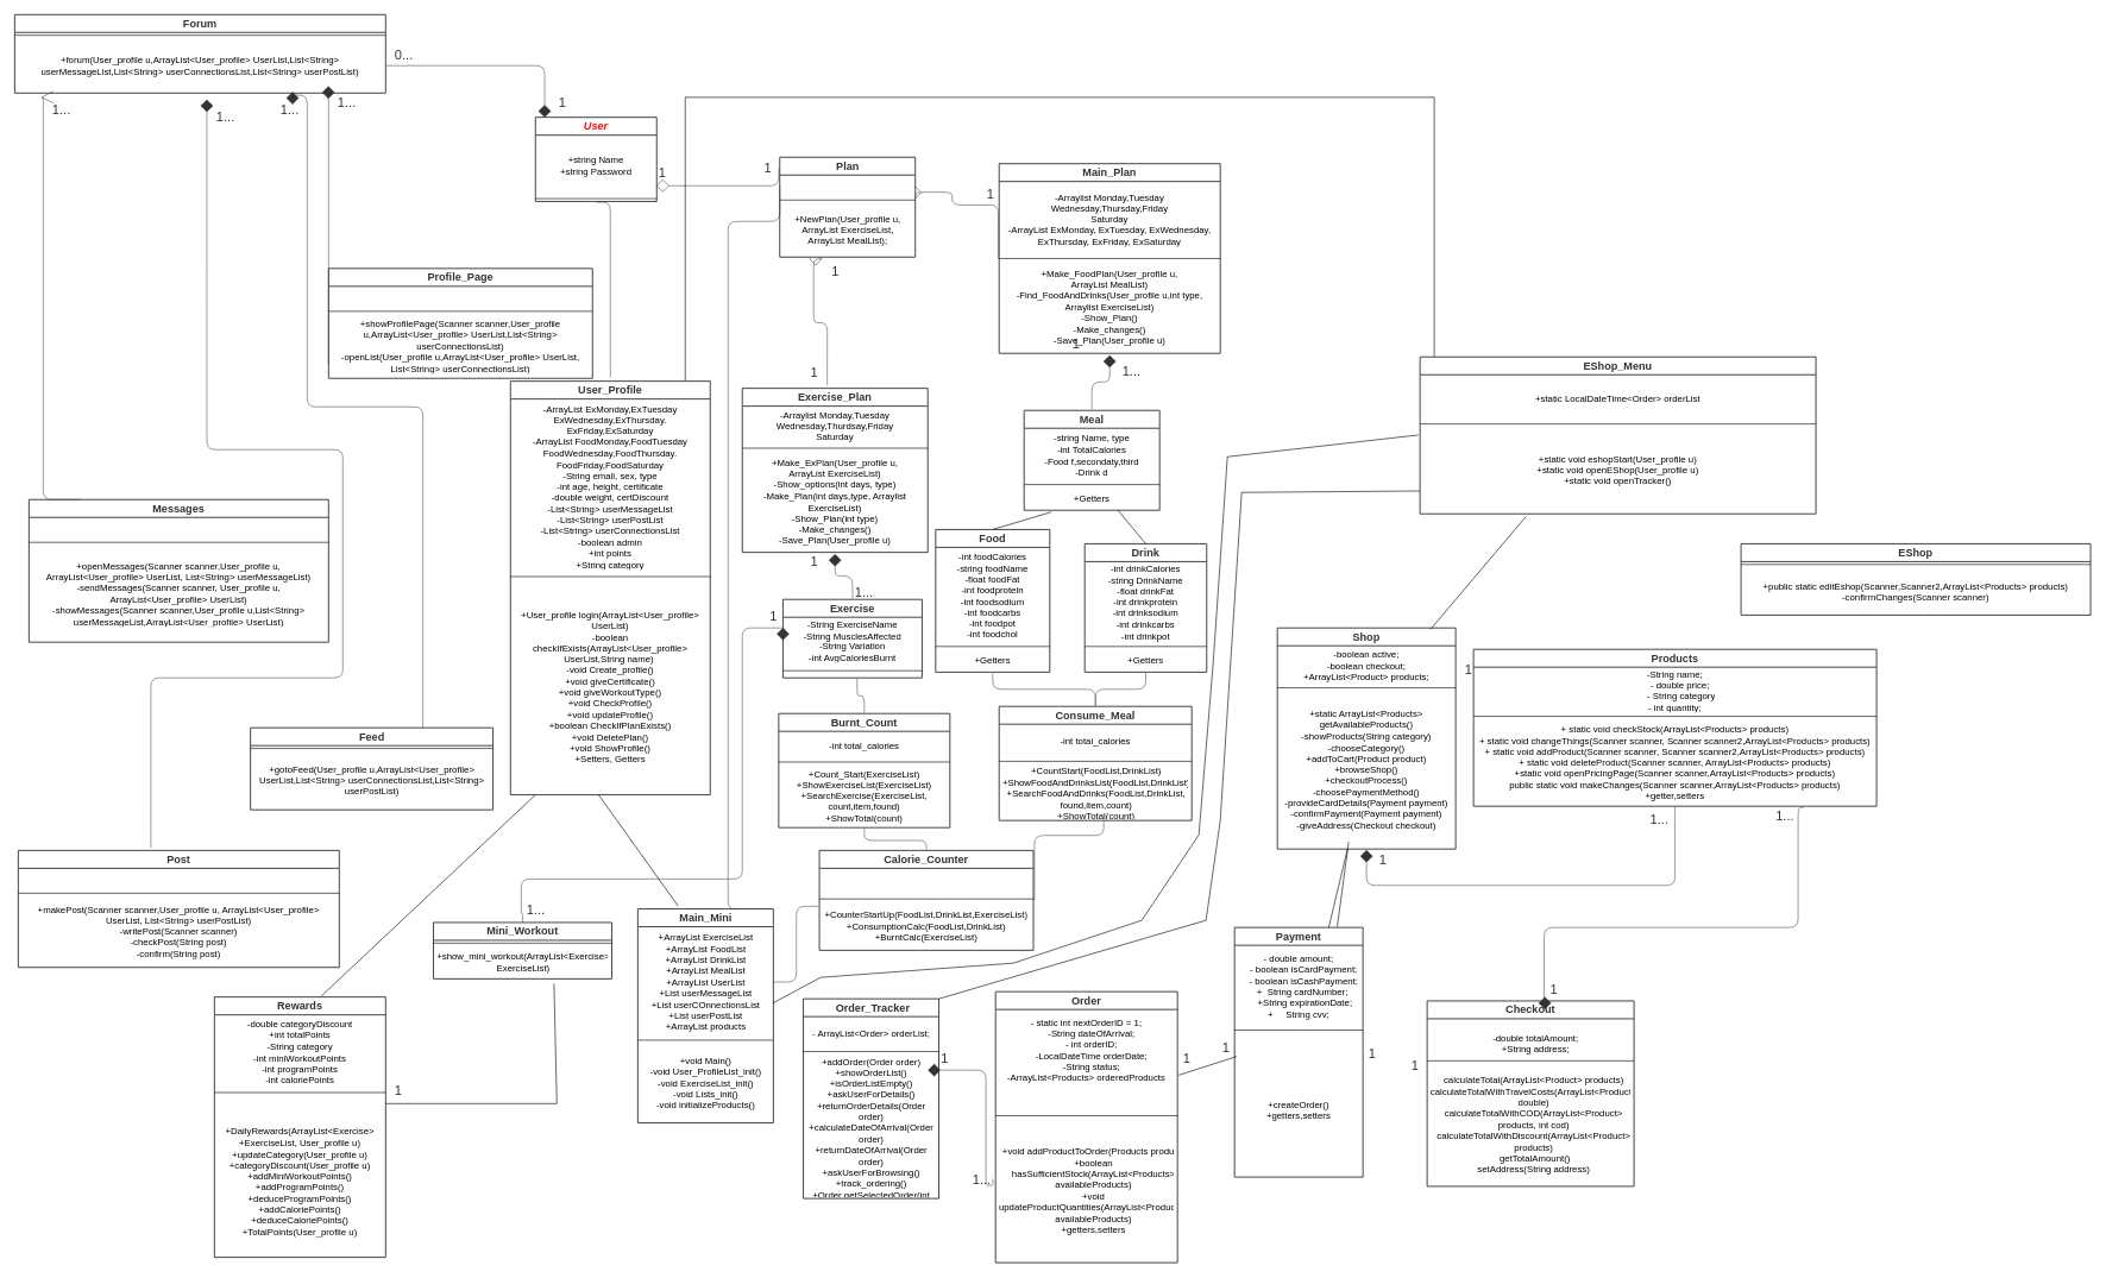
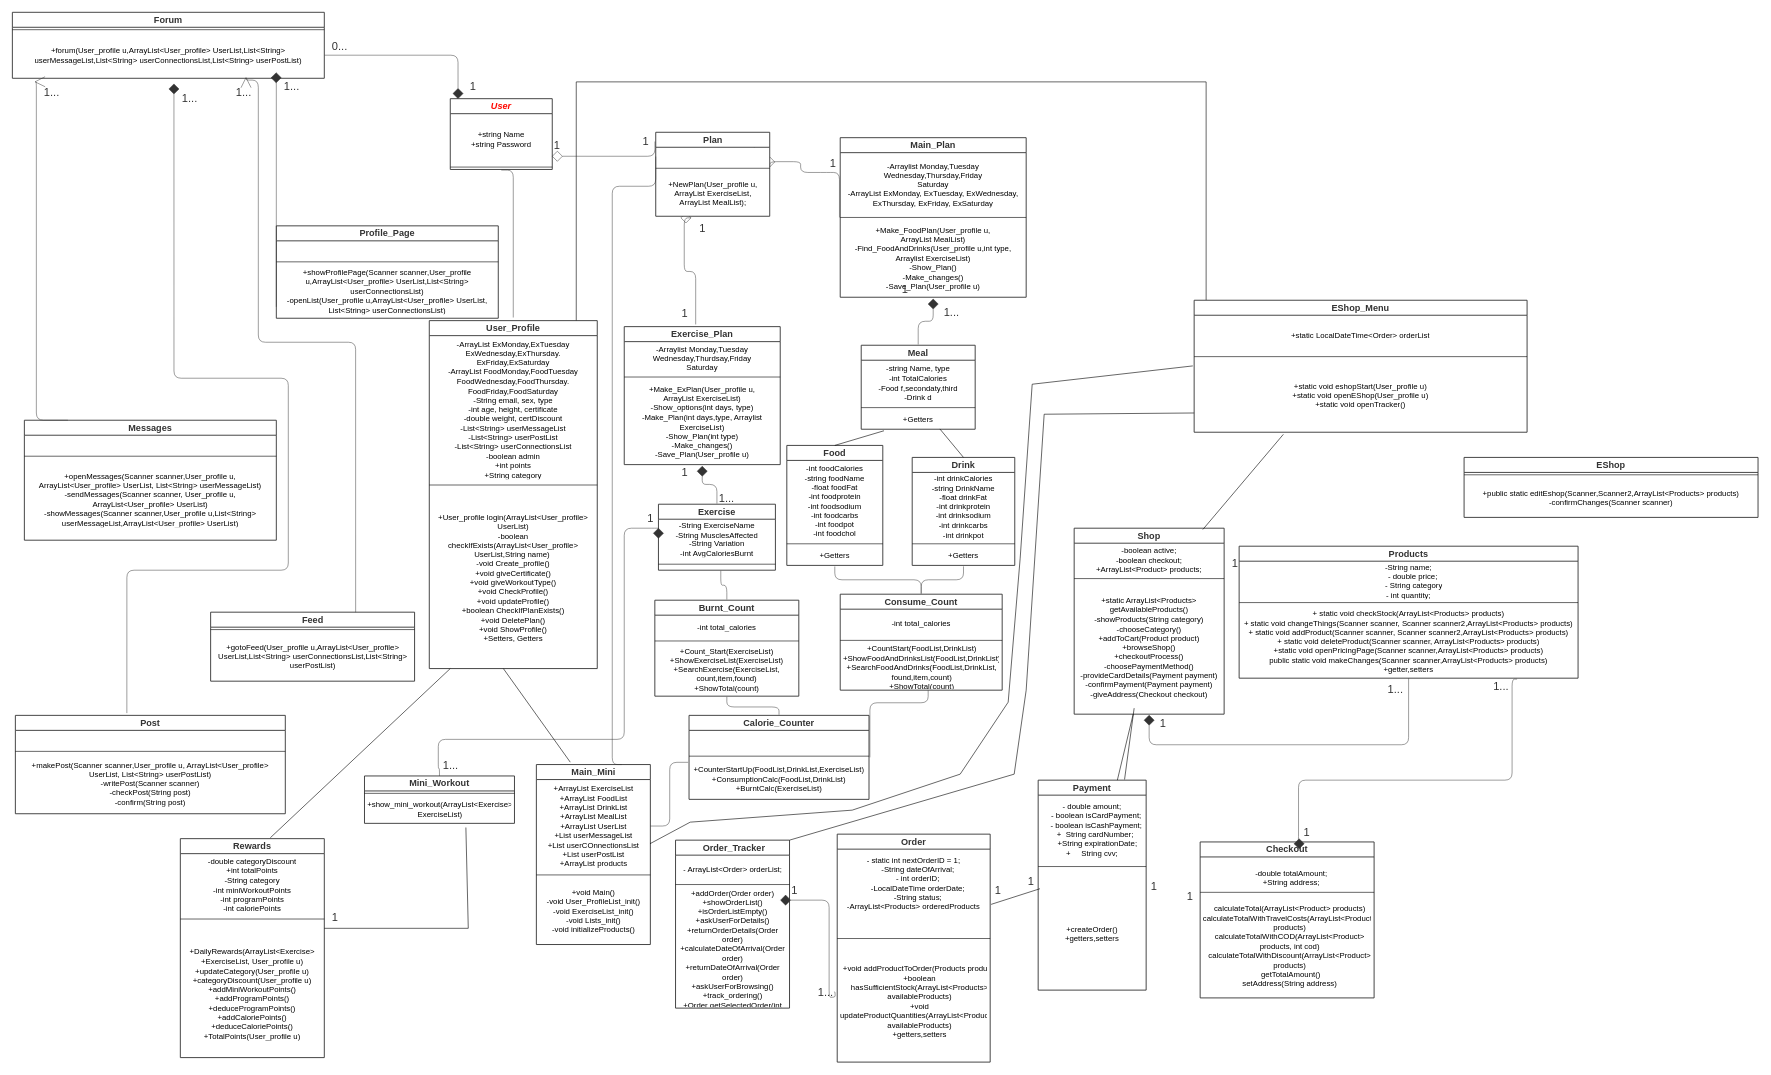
- <mxCell id="100" value="" style="html=1;jettySize=18;whiteSpace=wrap;fontSize=13;strokeColor=#333333;strokeOpacity=100;strokeWidth=0.8;rounded=1;arcSize=24;edgeStyle=orthogonalEdgeStyle;startArrow=none;endArrow=diamond;endFill=1;endSize=16;lucidId=otgSI4RJ-BR.;exitX=0.711;exitY=0.022;exitDx=0;exitDy=0;exitPerimeter=0;entryX=0.749;entryY=0.974;entryDx=0;entryDy=0;entryPerimeter=0;" parent="1" source="101" edge="1" target="89"><mxGeometry width="100" height="100" relative="1" as="geometry"><Array as="points"><mxPoint x="592" y="570" /><mxPoint x="430" y="570" /><mxPoint x="430" y="133" /><mxPoint x="410" y="133" /></Array><mxPoint x="227" y="850" as="sourcePoint" /><mxPoint x="240" y="420" as="targetPoint" /></mxGeometry></mxCell>
+ <mxCell id="100" value="" style="html=1;jettySize=18;whiteSpace=wrap;fontSize=13;strokeColor=#333333;strokeOpacity=100;strokeWidth=0.8;rounded=1;arcSize=24;edgeStyle=orthogonalEdgeStyle;startArrow=none;endArrow=open;endFill=1;endSize=16;lucidId=otgSI4RJ-BR.;exitX=0.711;exitY=0.022;exitDx=0;exitDy=0;exitPerimeter=0;entryX=0.749;entryY=0.974;entryDx=0;entryDy=0;entryPerimeter=0;" parent="1" source="101" edge="1" target="89"><mxGeometry width="100" height="100" relative="1" as="geometry"><Array as="points"><mxPoint x="592" y="570" /><mxPoint x="430" y="570" /><mxPoint x="430" y="133" /><mxPoint x="410" y="133" /></Array><mxPoint x="227" y="850" as="sourcePoint" /><mxPoint x="240" y="420" as="targetPoint" /></mxGeometry></mxCell>
- <mxCell id="55" value="Consume_Meal" style="html=1;overflow=block;blockSpacing=1;swimlane;childLayout=stackLayout;horizontal=1;horizontalStack=0;resizeParent=1;resizeParentMax=0;resizeLast=0;collapsible=0;marginBottom=0;swimlaneFillColor=#ffffff;startSize=25;whiteSpace=wrap;fontSize=15.2;fontColor=#333333;fontStyle=1;align=center;spacing=0;strokeColor=#333333;strokeOpacity=100;fillOpacity=100;fillColor=#ffffff;strokeWidth=1.5;" parent="1" vertex="1"><mxGeometry x="1400" y="990" width="270" height="160" as="geometry" /></mxCell>
+ <mxCell id="55" value="Consume_Count" style="html=1;overflow=block;blockSpacing=1;swimlane;childLayout=stackLayout;horizontal=1;horizontalStack=0;resizeParent=1;resizeParentMax=0;resizeLast=0;collapsible=0;marginBottom=0;swimlaneFillColor=#ffffff;startSize=25;whiteSpace=wrap;fontSize=15.2;fontColor=#333333;fontStyle=1;align=center;spacing=0;strokeColor=#333333;strokeOpacity=100;fillOpacity=100;fillColor=#ffffff;strokeWidth=1.5;" parent="1" vertex="1"><mxGeometry x="1400" y="990" width="270" height="160" as="geometry" /></mxCell>
- <mxCell id="128" value="calculateTotal(ArrayList&amp;lt;Product&amp;gt; products)&lt;br&gt;calculateTotalWithTravelCosts(ArrayList&amp;lt;Product&amp;gt; double)&lt;br&gt;calculateTotalWithCOD(ArrayList&amp;lt;Product&amp;gt; products, int cod)&lt;br&gt;calculateTotalWithDiscount(ArrayList&amp;lt;Product&amp;gt; products)&lt;br&gt;&amp;nbsp;getTotalAmount()&lt;br&gt;setAddress(String address)" style="part=1;html=1;resizeHeight=0;strokeColor=none;fillColor=none;verticalAlign=middle;spacingLeft=4;spacingRight=4;overflow=hidden;rotatable=0;points=[[0,0.5],[1,0.5]];portConstraint=eastwest;swimlaneFillColor=#ffffff;strokeOpacity=100;fillOpacity=100;whiteSpace=wrap;fontSize=13;align=center;" parent="125" vertex="1"><mxGeometry y="88" width="290" height="172" as="geometry" /></mxCell>
+ <mxCell id="128" value="calculateTotal(ArrayList&amp;lt;Product&amp;gt; products)&lt;br&gt;calculateTotalWithTravelCosts(ArrayList&amp;lt;Product&amp;gt; products)&lt;br&gt;calculateTotalWithCOD(ArrayList&amp;lt;Product&amp;gt; products, int cod)&lt;br&gt;calculateTotalWithDiscount(ArrayList&amp;lt;Product&amp;gt; products)&lt;br&gt;&amp;nbsp;getTotalAmount()&lt;br&gt;setAddress(String address)" style="part=1;html=1;resizeHeight=0;strokeColor=none;fillColor=none;verticalAlign=middle;spacingLeft=4;spacingRight=4;overflow=hidden;rotatable=0;points=[[0,0.5],[1,0.5]];portConstraint=eastwest;swimlaneFillColor=#ffffff;strokeOpacity=100;fillOpacity=100;whiteSpace=wrap;fontSize=13;align=center;" parent="125" vertex="1"><mxGeometry y="88" width="290" height="172" as="geometry" /></mxCell>
